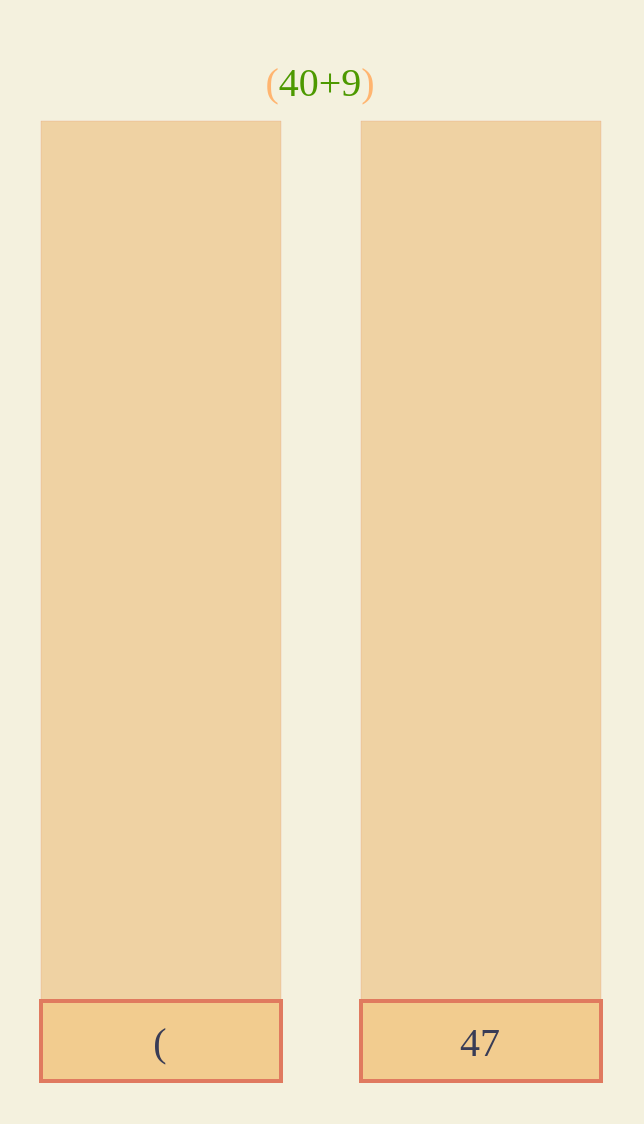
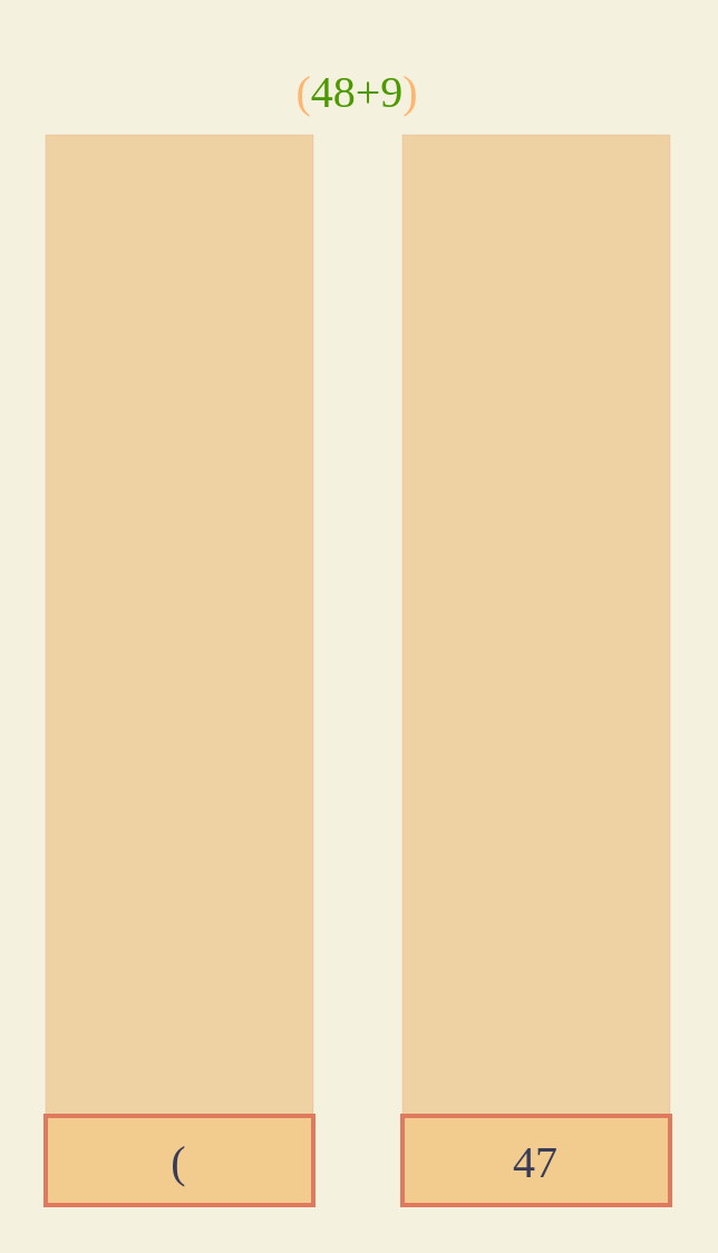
- <mxCell id="4" value="&lt;font color=&quot;#ffb570&quot;&gt;(&lt;/font&gt;&lt;font color=&quot;#4d9900&quot;&gt;40+9&lt;/font&gt;&lt;font color=&quot;#ffb570&quot;&gt;)&lt;/font&gt;" style="text;html=1;strokeColor=none;fillColor=none;align=center;verticalAlign=middle;whiteSpace=wrap;rounded=0;fontFamily=Comic Sans MS;fontSize=20;fontColor=#393C56;" vertex="1" parent="1"><mxGeometry x="75" y="20" width="170" height="40" as="geometry" /></mxCell>
+ <mxCell id="4" value="&lt;font color=&quot;#ffb570&quot;&gt;(&lt;/font&gt;&lt;font color=&quot;#4d9900&quot;&gt;48+9&lt;/font&gt;&lt;font color=&quot;#ffb570&quot;&gt;)&lt;/font&gt;" style="text;html=1;strokeColor=none;fillColor=none;align=center;verticalAlign=middle;whiteSpace=wrap;rounded=0;fontFamily=Comic Sans MS;fontSize=20;fontColor=#393C56;" vertex="1" parent="1"><mxGeometry x="75" y="20" width="170" height="40" as="geometry" /></mxCell>
